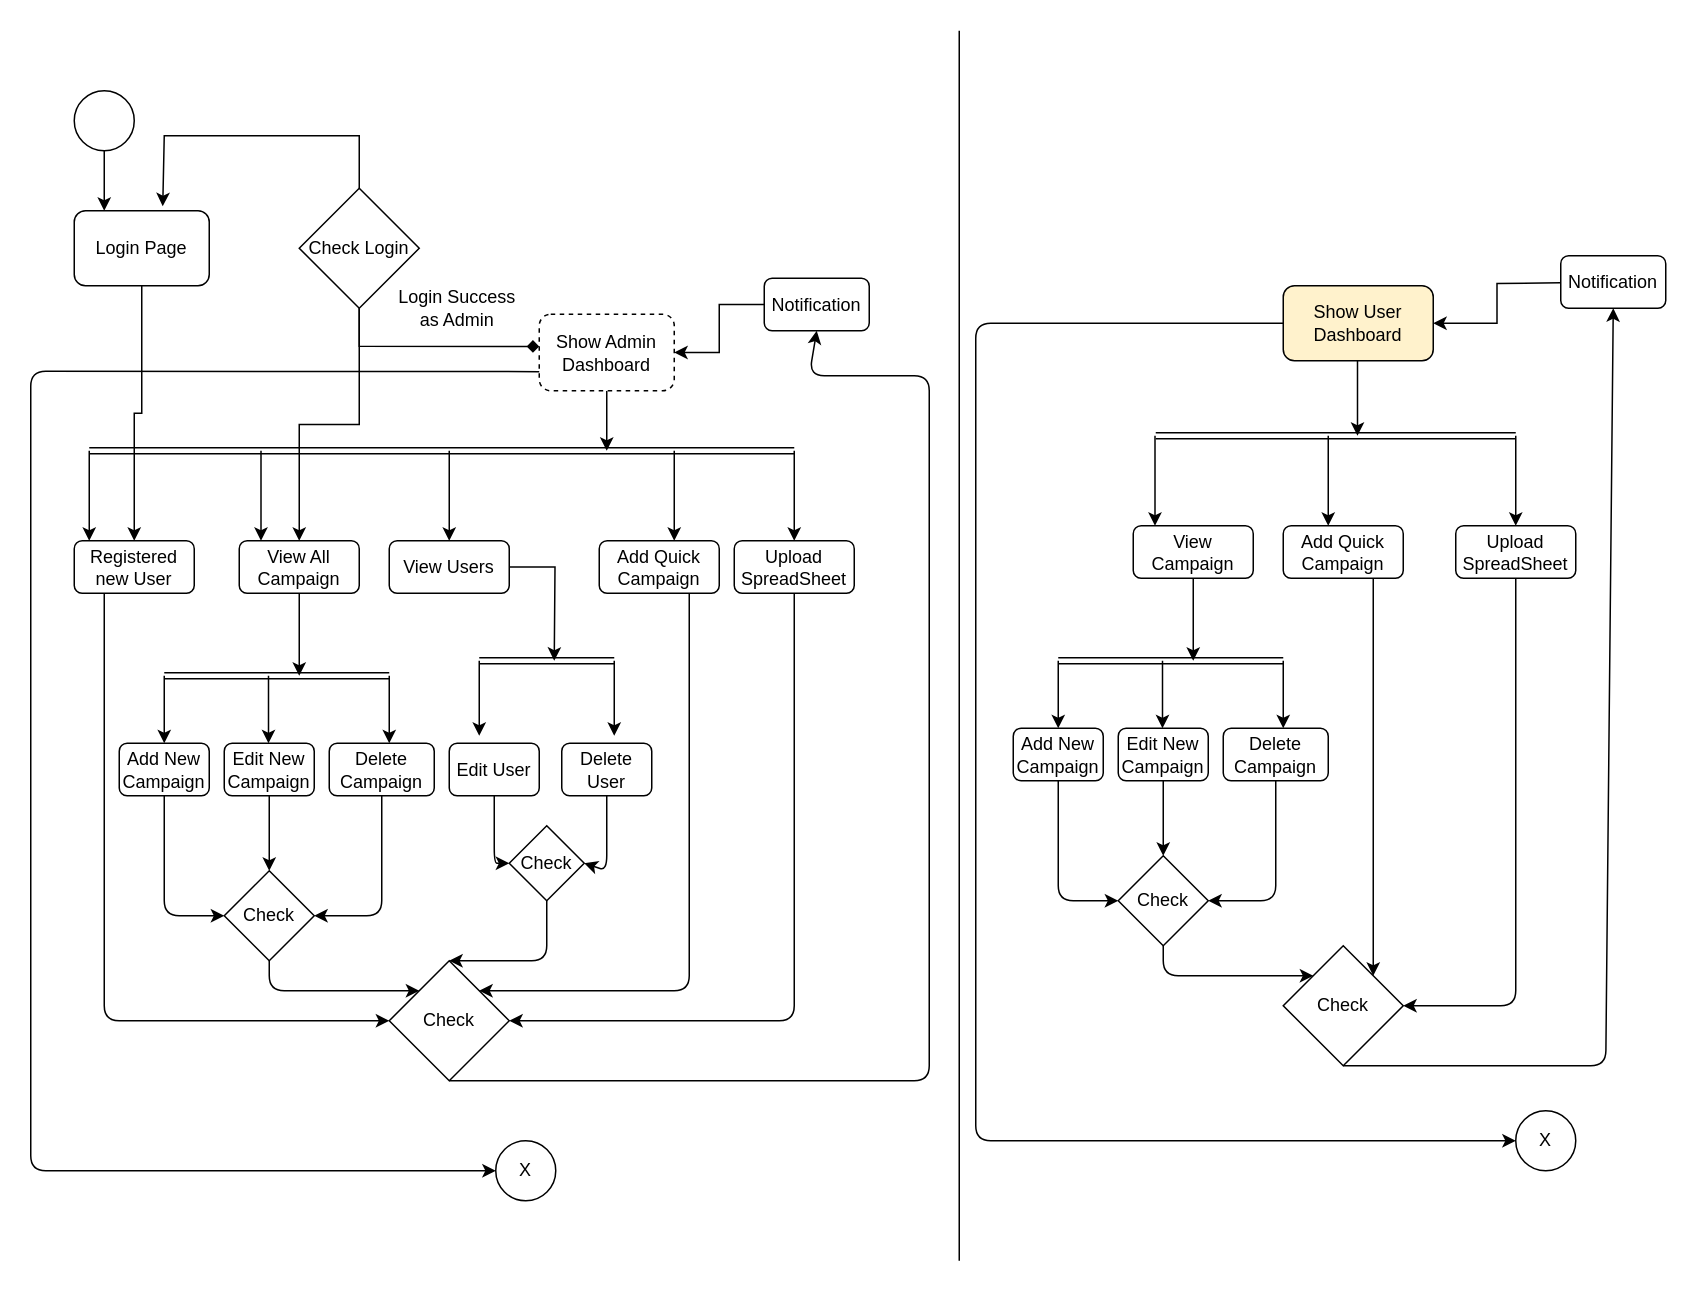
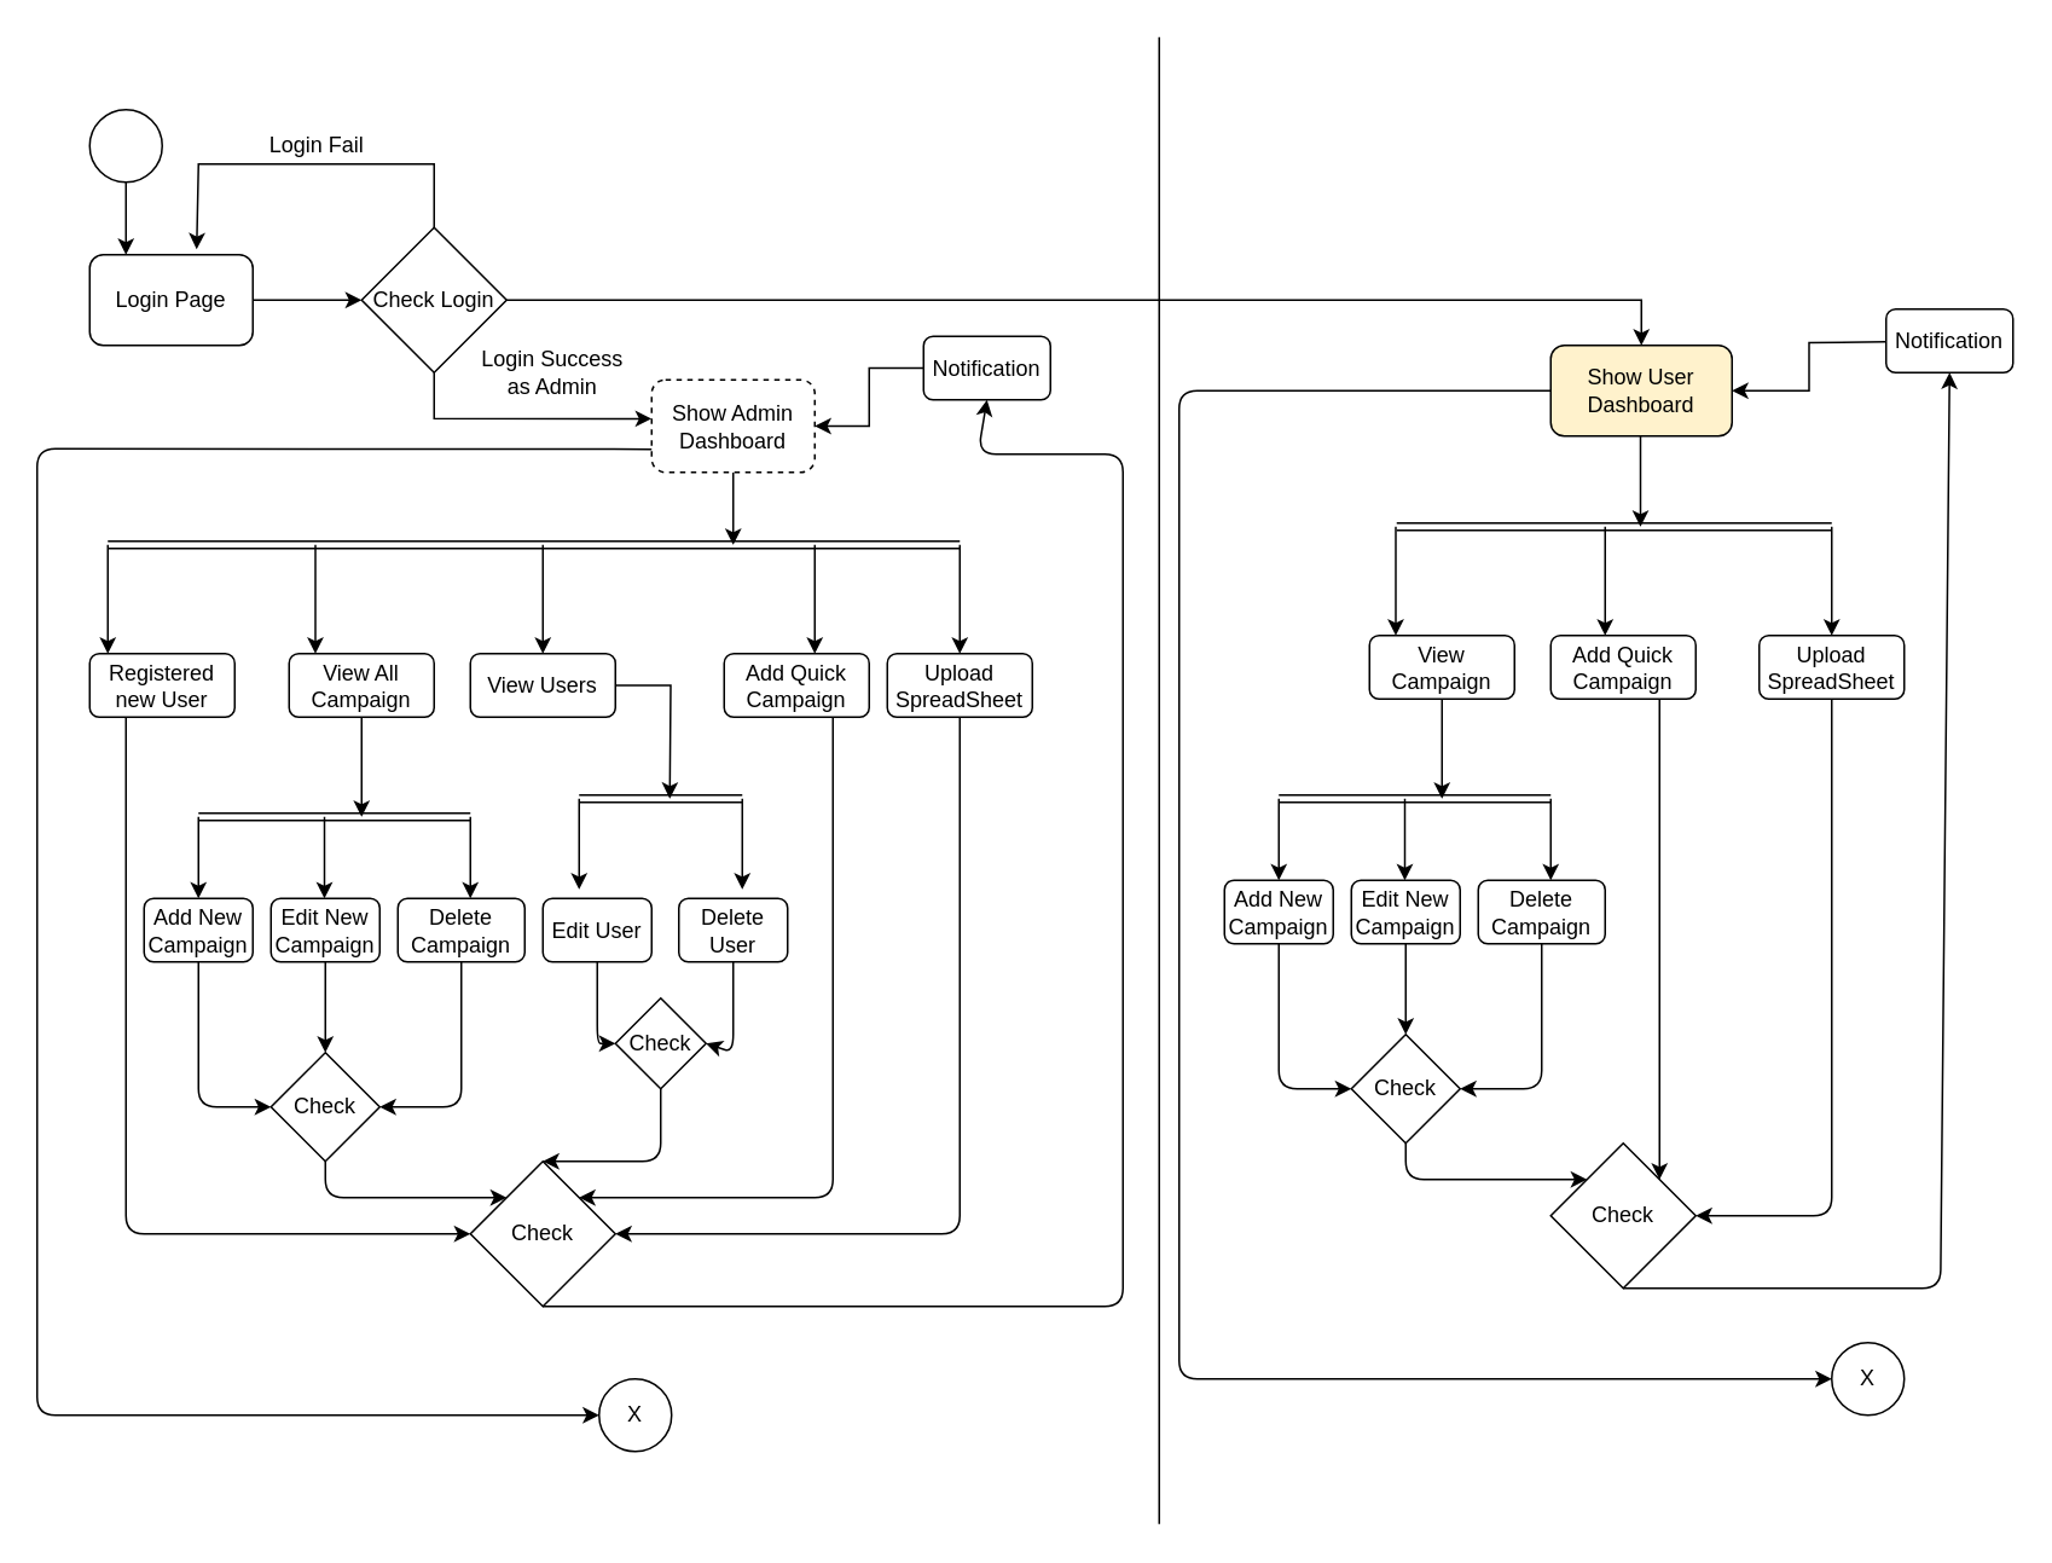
+ <mxCell id="10" value="Login Fail" style="text;html=1;align=center;verticalAlign=middle;resizable=0;points=[];autosize=1;" vertex="1" parent="1"><mxGeometry x="139" y="70" width="70" height="20" as="geometry" /></mxCell>
- <mxCell id="8" style="edgeStyle=orthogonalEdgeStyle;rounded=0;orthogonalLoop=1;jettySize=auto;html=1;entryX=0;entryY=0.42;entryDx=0;entryDy=0;entryPerimeter=0;endArrow=diamond;" edge="1" parent="1" source="9" target="12"><mxGeometry relative="1" as="geometry"><mxPoint x="279" y="230" as="targetPoint" /><Array as="points"><mxPoint x="239" y="230" /></Array></mxGeometry></mxCell>
+ <mxCell id="8" style="edgeStyle=orthogonalEdgeStyle;rounded=0;orthogonalLoop=1;jettySize=auto;html=1;entryX=0;entryY=0.42;entryDx=0;entryDy=0;entryPerimeter=0;" edge="1" parent="1" source="9" target="12"><mxGeometry relative="1" as="geometry"><mxPoint x="279" y="230" as="targetPoint" /><Array as="points"><mxPoint x="239" y="230" /></Array></mxGeometry></mxCell>
- <mxCell id="4" style="edgeStyle=orthogonalEdgeStyle;rounded=0;orthogonalLoop=1;jettySize=auto;html=1;" edge="1" parent="1" source="5" target="20"><mxGeometry relative="1" as="geometry" /></mxCell>
+ <mxCell id="4" style="edgeStyle=orthogonalEdgeStyle;rounded=0;orthogonalLoop=1;jettySize=auto;html=1;entryX=0;entryY=0.5;entryDx=0;entryDy=0;" edge="1" parent="1" source="5" target="9"><mxGeometry relative="1" as="geometry" /></mxCell>
- <mxCell id="7" style="edgeStyle=orthogonalEdgeStyle;rounded=0;orthogonalLoop=1;jettySize=auto;html=1;" edge="1" parent="1" source="9" target="26"><mxGeometry relative="1" as="geometry"><mxPoint x="469" y="165" as="targetPoint" /></mxGeometry></mxCell>
+ <mxCell id="7" style="edgeStyle=orthogonalEdgeStyle;rounded=0;orthogonalLoop=1;jettySize=auto;html=1;entryX=0.5;entryY=0;entryDx=0;entryDy=0;" edge="1" parent="1" source="9" target="13"><mxGeometry relative="1" as="geometry"><mxPoint x="469" y="165" as="targetPoint" /></mxGeometry></mxCell>
